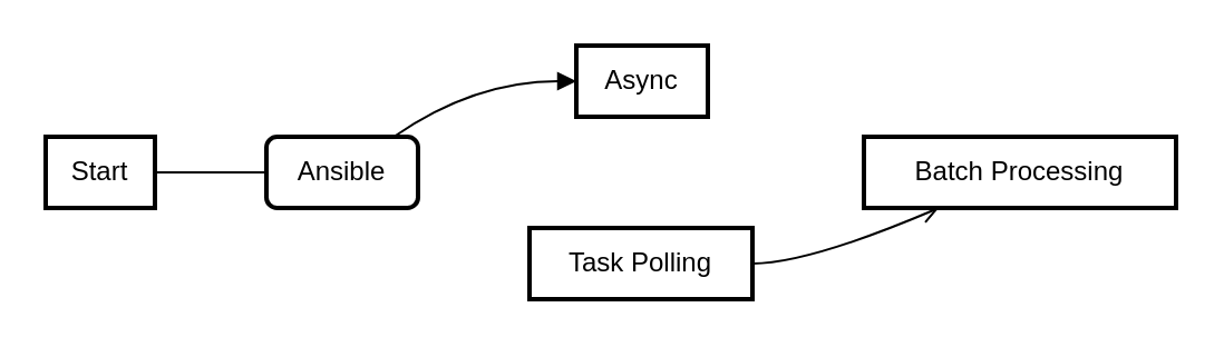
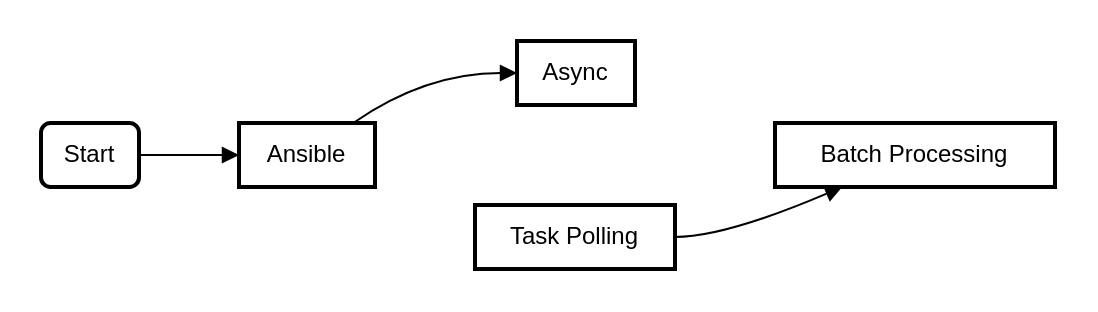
- <mxCell id="2" value="Start" style="whiteSpace=wrap;strokeWidth=2;" vertex="1" parent="1"><mxGeometry y="61" width="49" height="32" as="geometry" x="20" /></mxCell>
+ <mxCell id="2" value="Start" style="whiteSpace=wrap;strokeWidth=2;rounded=1;" vertex="1" parent="1"><mxGeometry y="61" width="49" height="32" as="geometry" x="20" /></mxCell>
- <mxCell id="7" value="" style="curved=1;startArrow=none;endArrow=none;exitX=1.01;exitY=0.5;entryX=0.01;entryY=0.5;" edge="1" parent="1" source="2" target="3"><mxGeometry relative="1" as="geometry"><Array as="points" /></mxGeometry></mxCell>
+ <mxCell id="7" value="" style="curved=1;startArrow=none;endArrow=block;exitX=1.01;exitY=0.5;entryX=0.01;entryY=0.5;" edge="1" parent="1" source="2" target="3"><mxGeometry relative="1" as="geometry"><Array as="points" /></mxGeometry></mxCell>
- <mxCell id="3" value="Ansible" style="whiteSpace=wrap;strokeWidth=2;rounded=1;" vertex="1" parent="1"><mxGeometry x="119" y="61" width="68" height="32" as="geometry" /></mxCell>
+ <mxCell id="3" value="Ansible" style="whiteSpace=wrap;strokeWidth=2;" vertex="1" parent="1"><mxGeometry x="119" y="61" width="68" height="32" as="geometry" /></mxCell>
- <mxCell id="9" value="" style="curved=1;startArrow=none;endArrow=open;exitX=1;exitY=0.5;entryX=0.24;entryY=1;" edge="1" parent="1" source="5" target="6"><mxGeometry relative="1" as="geometry"><Array as="points"><mxPoint x="362" y="118" /></Array></mxGeometry></mxCell>
+ <mxCell id="9" value="" style="curved=1;startArrow=none;endArrow=block;exitX=1;exitY=0.5;entryX=0.24;entryY=1;" edge="1" parent="1" source="5" target="6"><mxGeometry relative="1" as="geometry"><Array as="points"><mxPoint x="362" y="118" /></Array></mxGeometry></mxCell>
